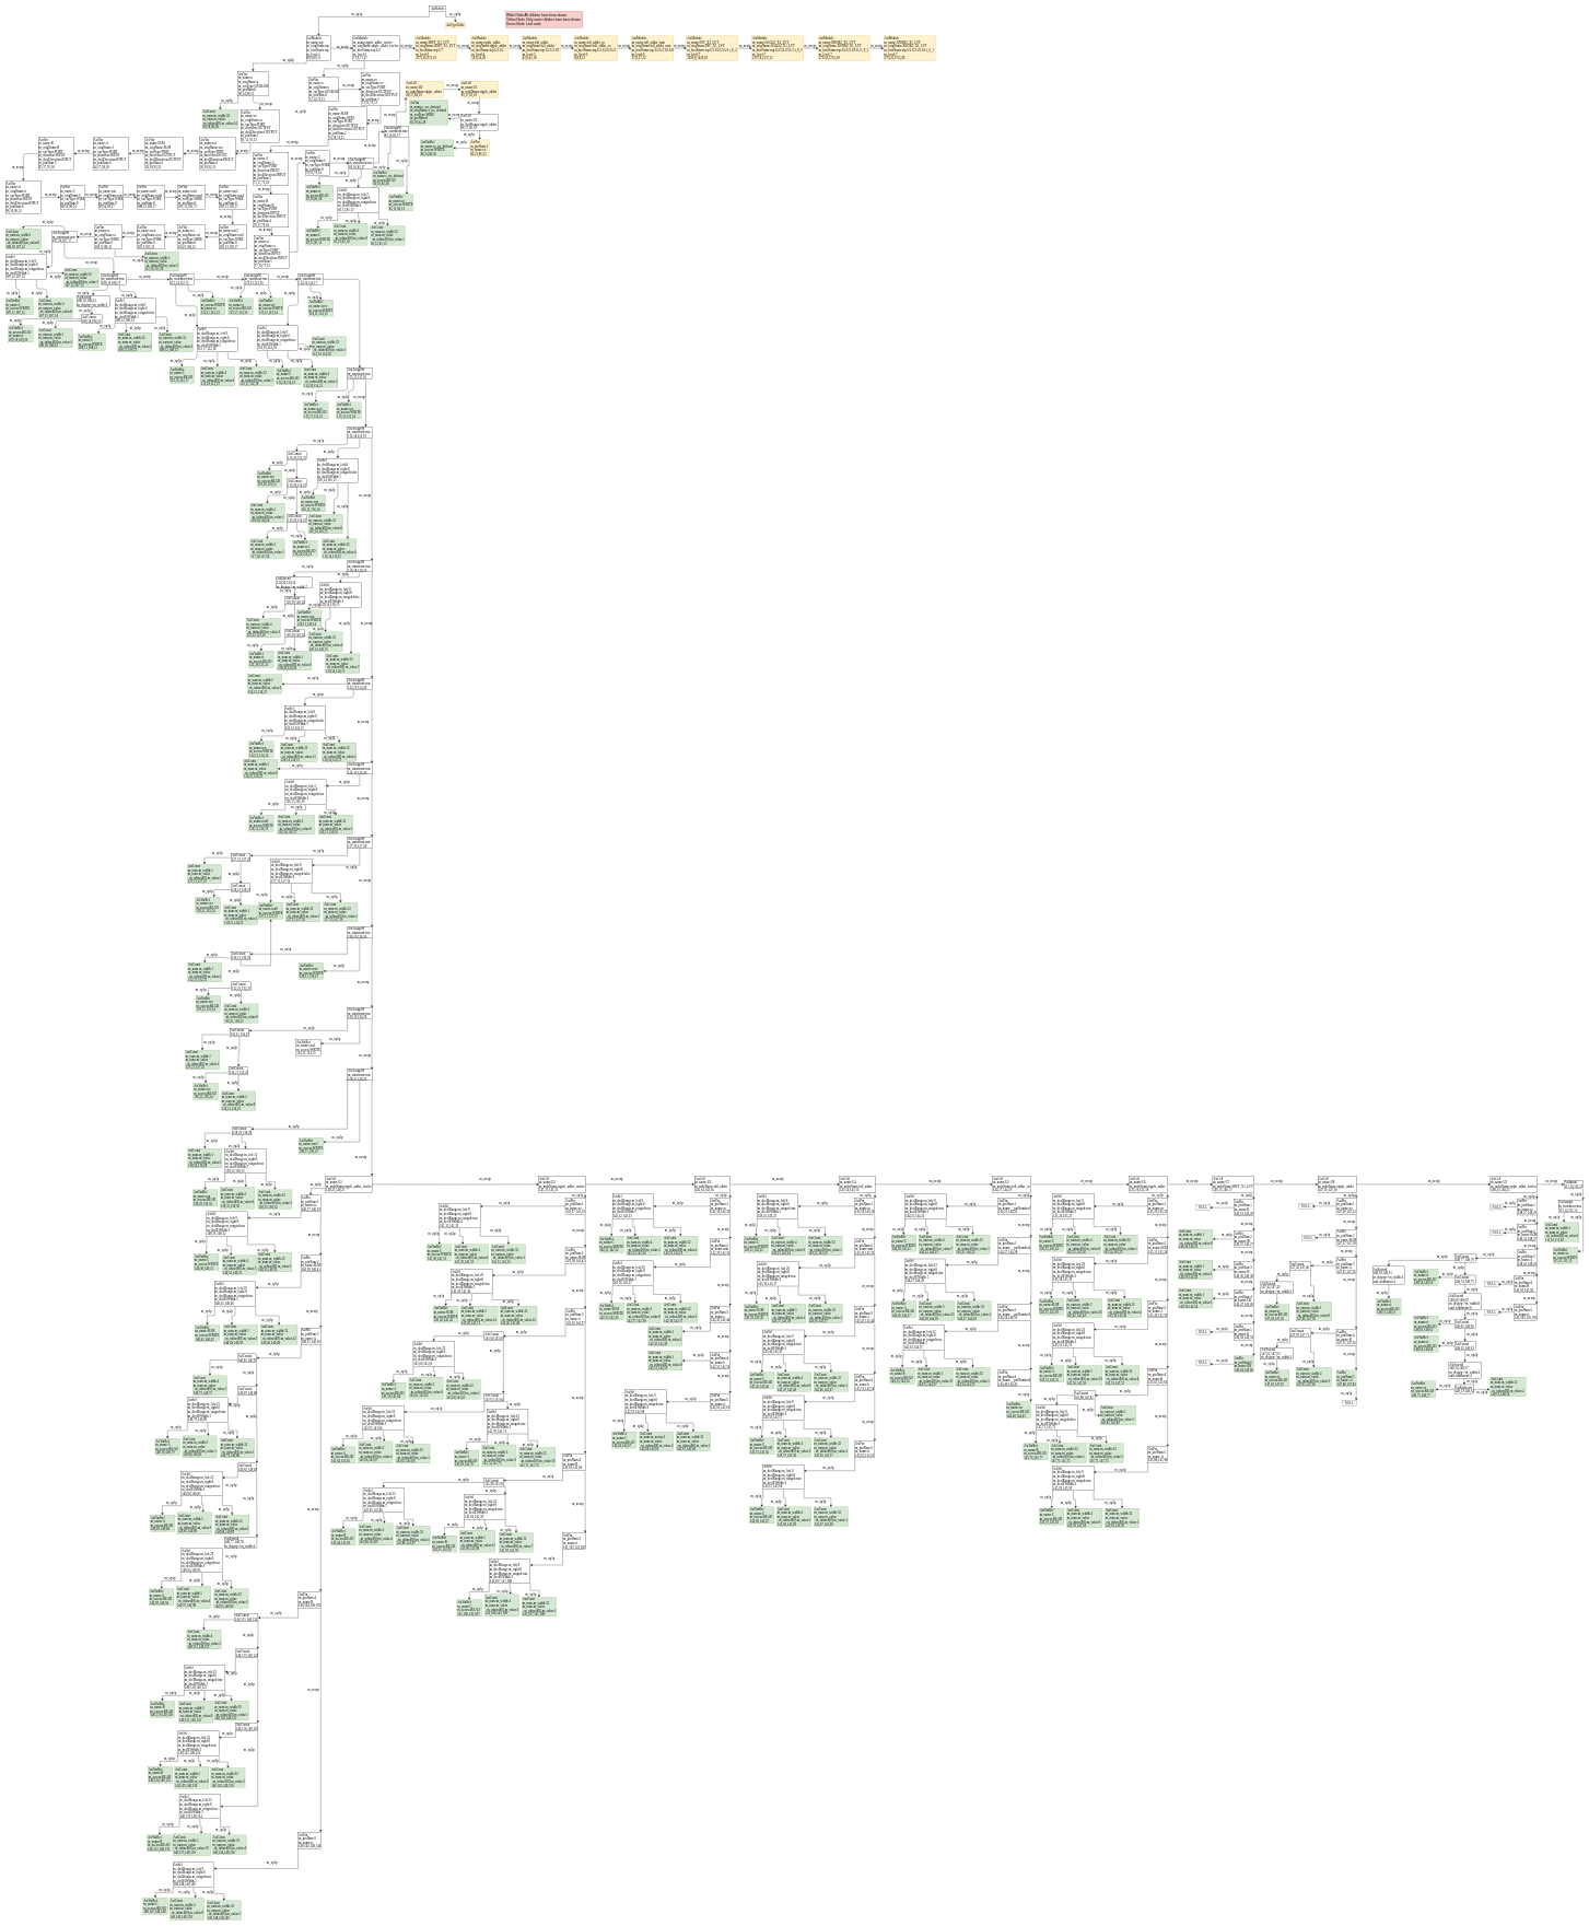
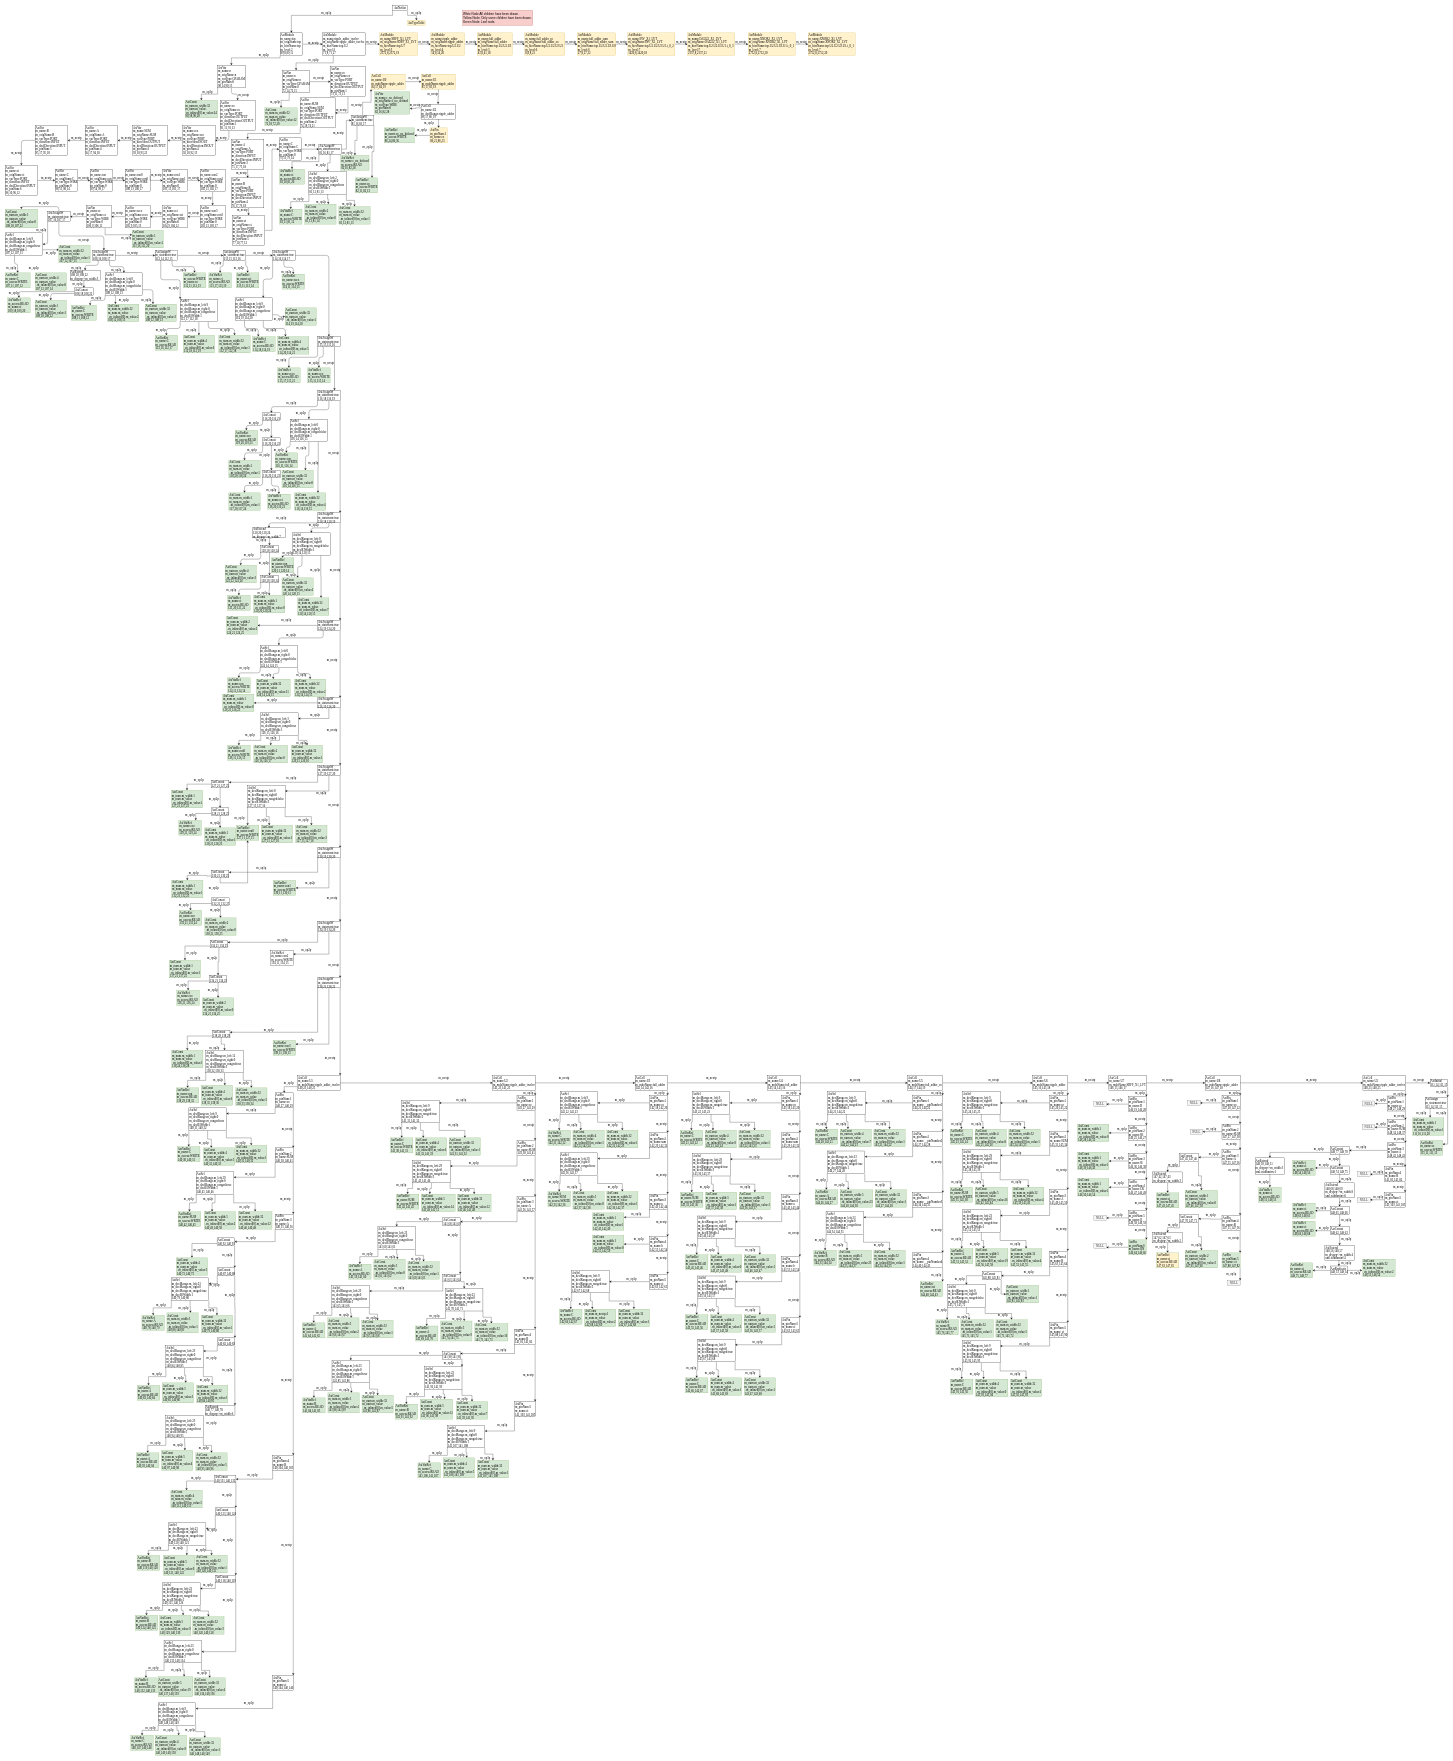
+ <mxCell id="1037" style="edgeStyle=orthogonalEdgeStyle;rounded=0;orthogonalLoop=1;jettySize=auto;html=1;exitX=0.25;exitY=1;exitDx=0;exitDy=0;" parent="1" source="1039" target="1040" edge="1"><mxGeometry relative="1" as="geometry" /></mxCell>
+ <mxCell id="1040" value="&lt;div&gt;AstConst&lt;/div&gt;&lt;div&gt;m_num.m_width:32&lt;/div&gt;&lt;div&gt;m_num.m_value.&lt;/div&gt;&lt;div&gt;&amp;nbsp;m_inlined[0].m_value:12&lt;br&gt;&lt;/div&gt;&lt;div&gt;72,18,72,20&lt;br&gt;&lt;/div&gt;" style="rounded=0;whiteSpace=wrap;html=1;fontFamily=Times New Roman;align=left;fillColor=#d5e8d4;strokeColor=#82b366;" parent="1" vertex="1"><mxGeometry x="1058.75" y="430" width="130" height="70" as="geometry" /></mxCell>
- <mxCell id="73" style="edgeStyle=orthogonalEdgeStyle;curved=0;rounded=1;sketch=0;orthogonalLoop=1;jettySize=auto;html=1;exitX=0.75;exitY=1;exitDx=0;exitDy=0;entryX=0.25;entryY=0;entryDx=0;entryDy=0;fontFamily=Times New Roman;" parent="1" source="75" target="79" edge="1"><mxGeometry relative="1" as="geometry" /></mxCell>
- <mxCell id="1014" value="&lt;div&gt;AstVarRef&lt;/div&gt;&lt;div&gt;m_name:ci&lt;/div&gt;&lt;div&gt;m_access:READ&lt;br&gt;&lt;/div&gt;&lt;div&gt;147,63,147,65&lt;br&gt;&lt;/div&gt;" style="rounded=0;whiteSpace=wrap;html=1;sketch=0;fontFamily=Times New Roman;align=left;fillColor=#d5e8d4;strokeColor=#82b366;" parent="1" vertex="1"><mxGeometry x="4625" y="5010" width="90" height="60" as="geometry" /></mxCell>
+ <mxCell id="1014" value="&lt;div&gt;AstVarRef&lt;/div&gt;&lt;div&gt;m_name:ci&lt;/div&gt;&lt;div&gt;m_access:READ&lt;br&gt;&lt;/div&gt;&lt;div&gt;147,63,147,65&lt;br&gt;&lt;/div&gt;" style="rounded=0;whiteSpace=wrap;html=1;sketch=0;fontFamily=Times New Roman;align=left;fillColor=#fff2cc;strokeColor=#82b366;" parent="1" vertex="1"><mxGeometry x="4625" y="5010" width="90" height="60" as="geometry" /></mxCell>
